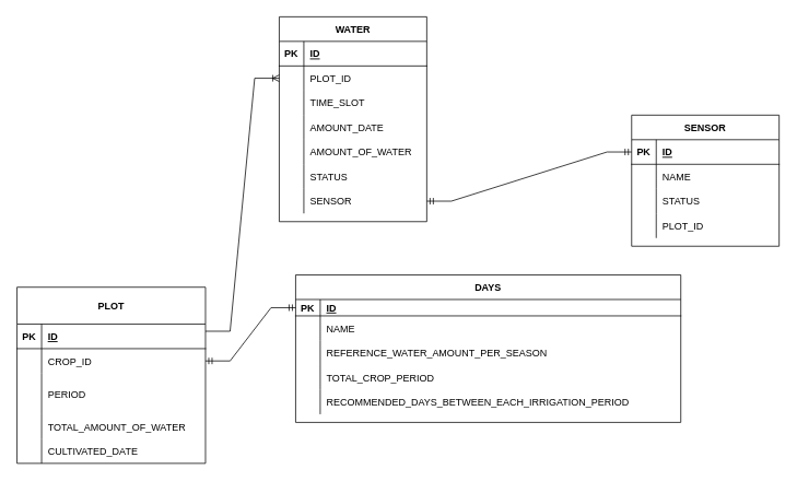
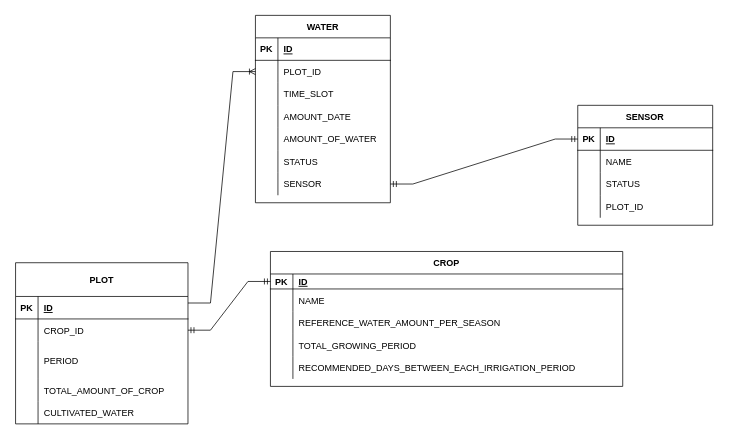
- <mxCell id="2" value="DAYS" style="shape=table;startSize=30;container=1;collapsible=1;childLayout=tableLayout;fixedRows=1;rowLines=0;fontStyle=1;align=center;resizeLast=1;" parent="1" vertex="1"><mxGeometry x="360" y="335" width="470" height="180" as="geometry" /></mxCell>
+ <mxCell id="2" value="CROP" style="shape=table;startSize=30;container=1;collapsible=1;childLayout=tableLayout;fixedRows=1;rowLines=0;fontStyle=1;align=center;resizeLast=1;" parent="1" vertex="1"><mxGeometry x="360" y="335" width="470" height="180" as="geometry" /></mxCell>
- <mxCell id="14" value="TOTAL_CROP_PERIOD" style="shape=partialRectangle;connectable=0;fillColor=none;top=0;left=0;bottom=0;right=0;align=left;spacingLeft=6;overflow=hidden;" parent="12" vertex="1"><mxGeometry x="30" width="440" height="30" as="geometry"><mxRectangle width="440" height="30" as="alternateBounds" /></mxGeometry></mxCell>
+ <mxCell id="14" value="TOTAL_GROWING_PERIOD" style="shape=partialRectangle;connectable=0;fillColor=none;top=0;left=0;bottom=0;right=0;align=left;spacingLeft=6;overflow=hidden;" parent="12" vertex="1"><mxGeometry x="30" width="440" height="30" as="geometry"><mxRectangle width="440" height="30" as="alternateBounds" /></mxGeometry></mxCell>
- <mxCell id="30" value="TOTAL_AMOUNT_OF_WATER" style="shape=partialRectangle;connectable=0;fillColor=none;top=0;left=0;bottom=0;right=0;align=left;spacingLeft=6;overflow=hidden;" parent="28" vertex="1"><mxGeometry x="30" width="200" height="30" as="geometry"><mxRectangle width="200" height="30" as="alternateBounds" /></mxGeometry></mxCell>
+ <mxCell id="30" value="TOTAL_AMOUNT_OF_CROP" style="shape=partialRectangle;connectable=0;fillColor=none;top=0;left=0;bottom=0;right=0;align=left;spacingLeft=6;overflow=hidden;" parent="28" vertex="1"><mxGeometry x="30" width="200" height="30" as="geometry"><mxRectangle width="200" height="30" as="alternateBounds" /></mxGeometry></mxCell>
- <mxCell id="33" value="CULTIVATED_DATE" style="shape=partialRectangle;connectable=0;fillColor=none;top=0;left=0;bottom=0;right=0;align=left;spacingLeft=6;overflow=hidden;" parent="31" vertex="1"><mxGeometry x="30" width="200" height="30" as="geometry"><mxRectangle width="200" height="30" as="alternateBounds" /></mxGeometry></mxCell>
+ <mxCell id="33" value="CULTIVATED_WATER" style="shape=partialRectangle;connectable=0;fillColor=none;top=0;left=0;bottom=0;right=0;align=left;spacingLeft=6;overflow=hidden;" parent="31" vertex="1"><mxGeometry x="30" width="200" height="30" as="geometry"><mxRectangle width="200" height="30" as="alternateBounds" /></mxGeometry></mxCell>
